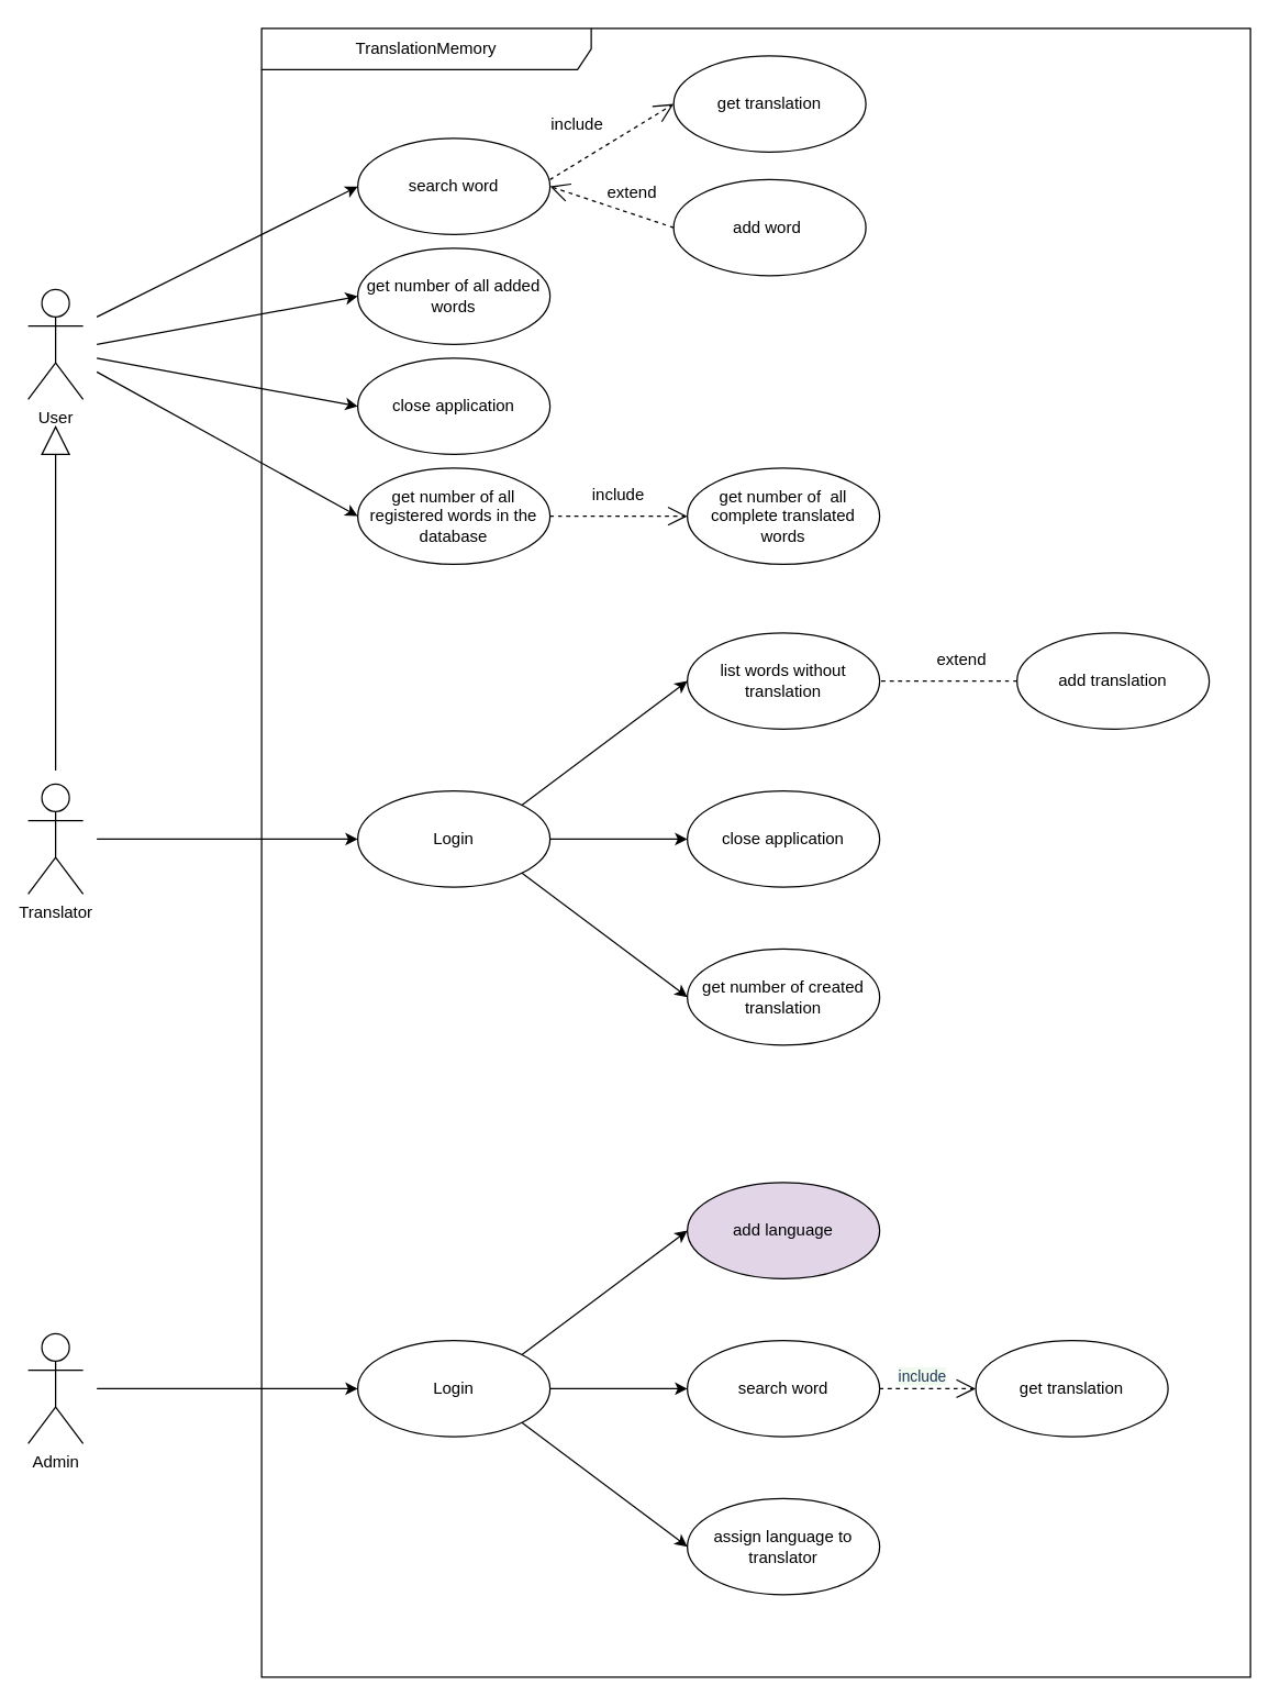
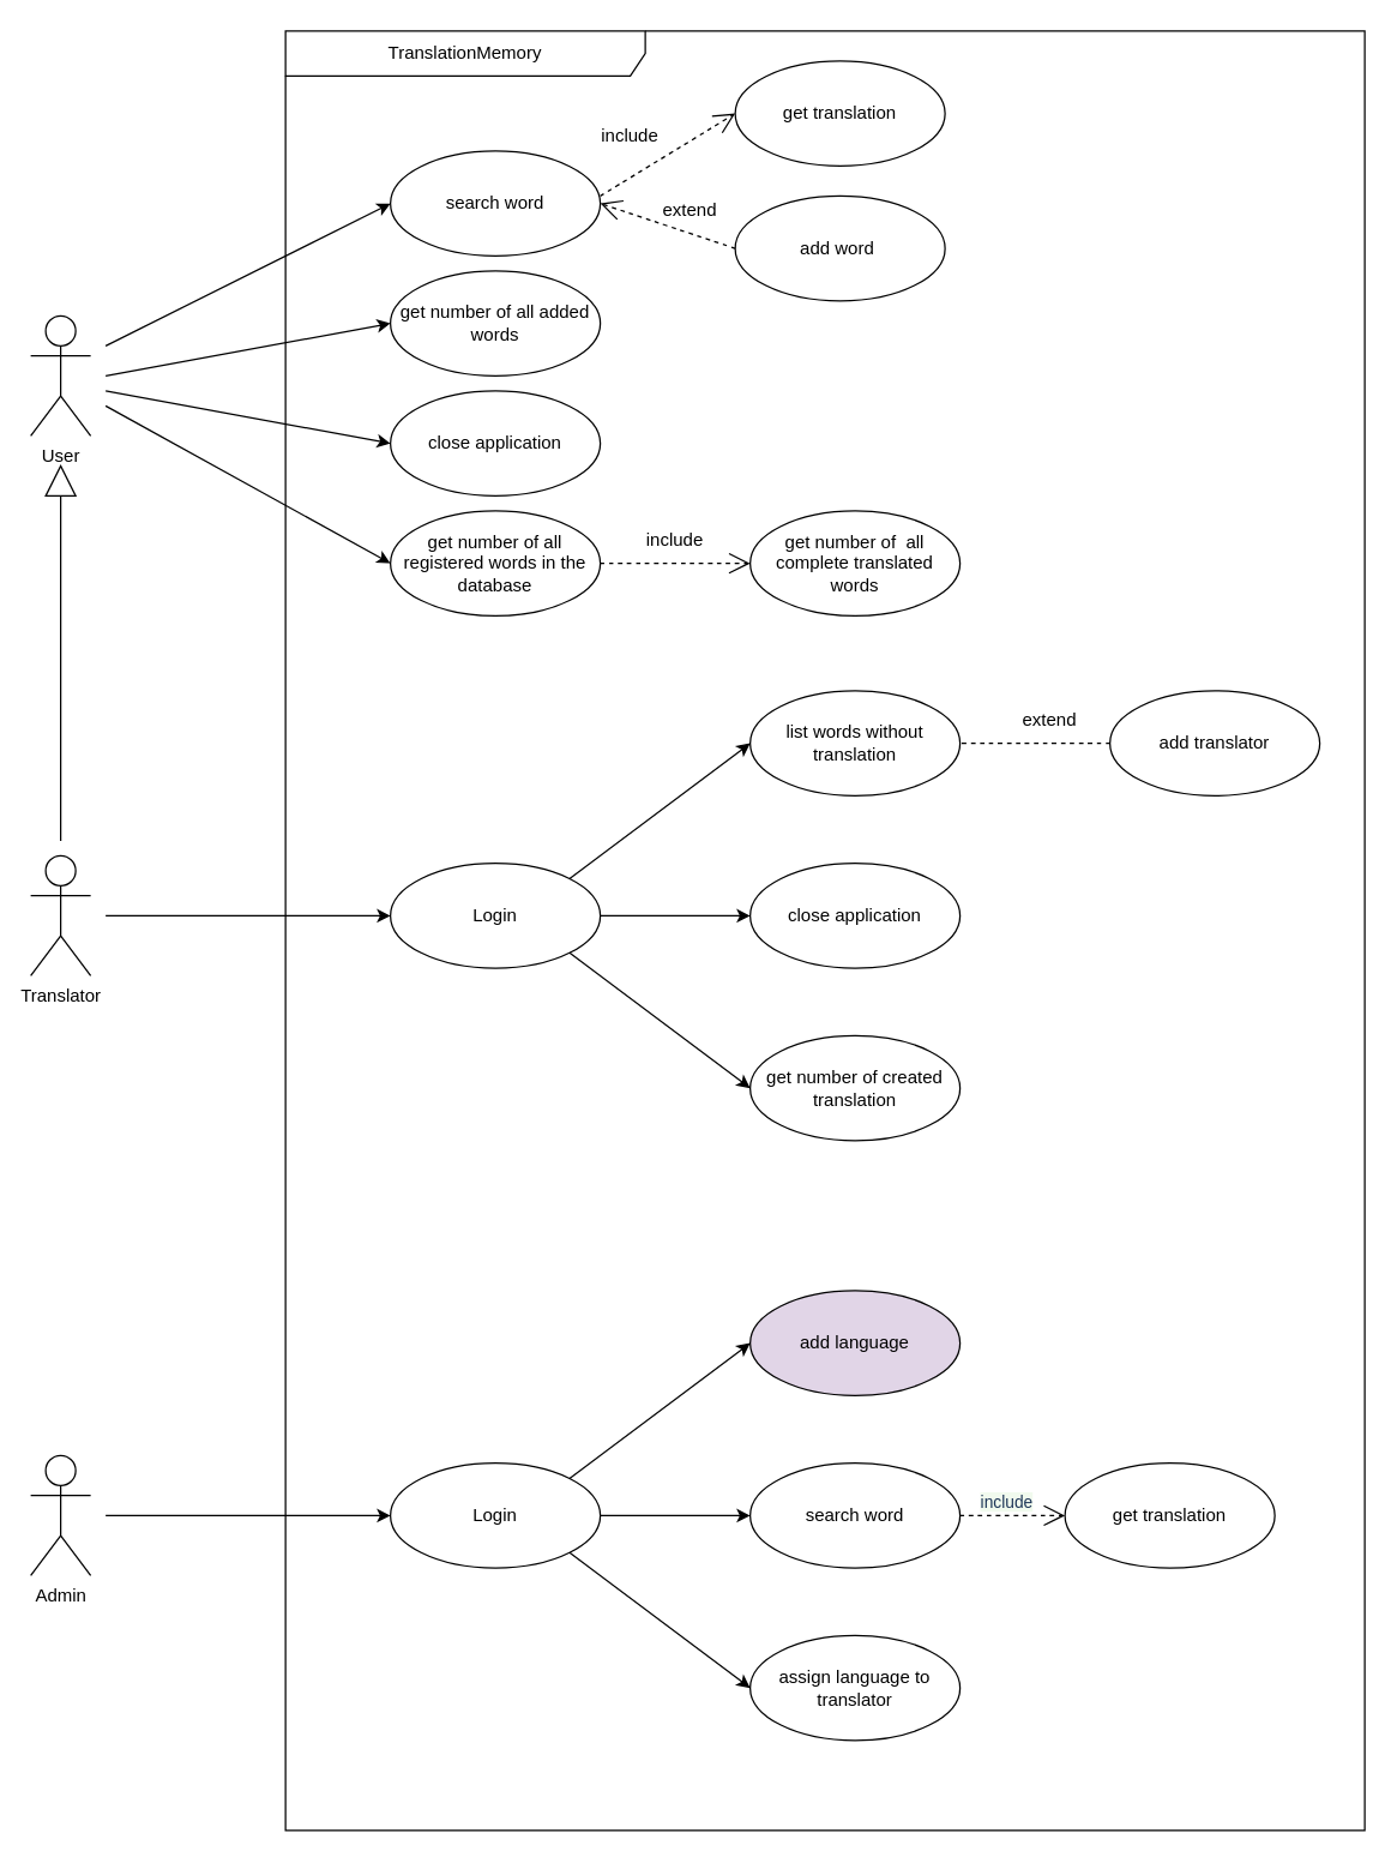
- <mxCell id="37" value="add translation" style="ellipse;whiteSpace=wrap;html=1;" vertex="1" parent="1"><mxGeometry x="740" y="460" width="140" height="70" as="geometry" /></mxCell>
+ <mxCell id="37" value="add translator" style="ellipse;whiteSpace=wrap;html=1;" vertex="1" parent="1"><mxGeometry x="740" y="460" width="140" height="70" as="geometry" /></mxCell>
